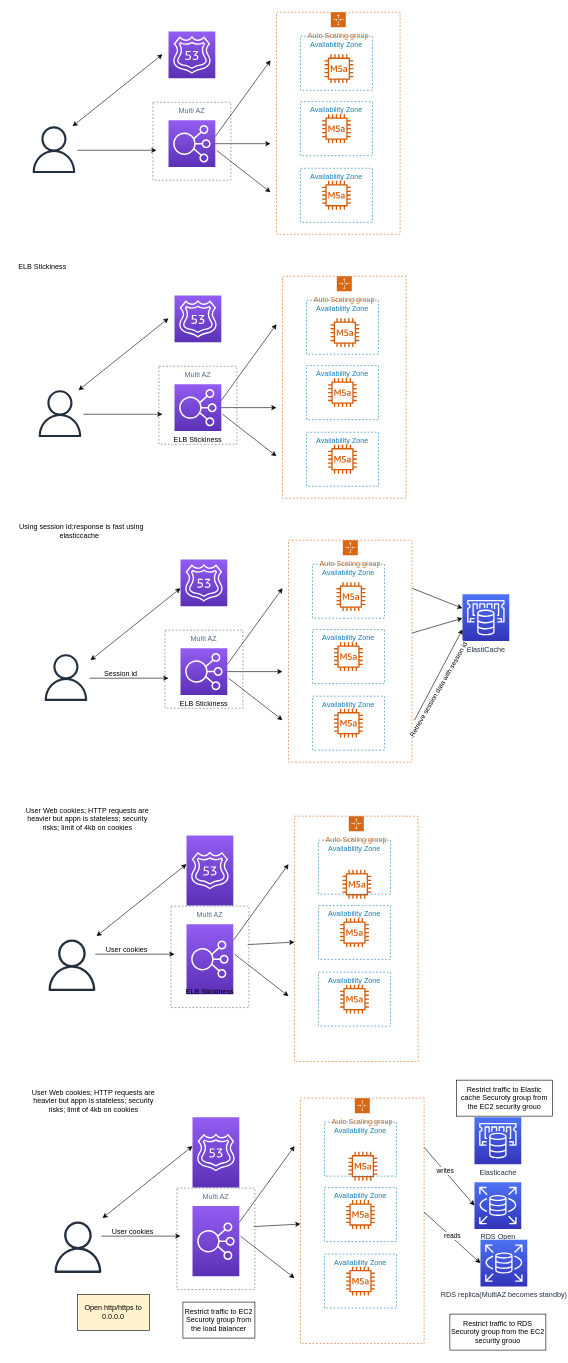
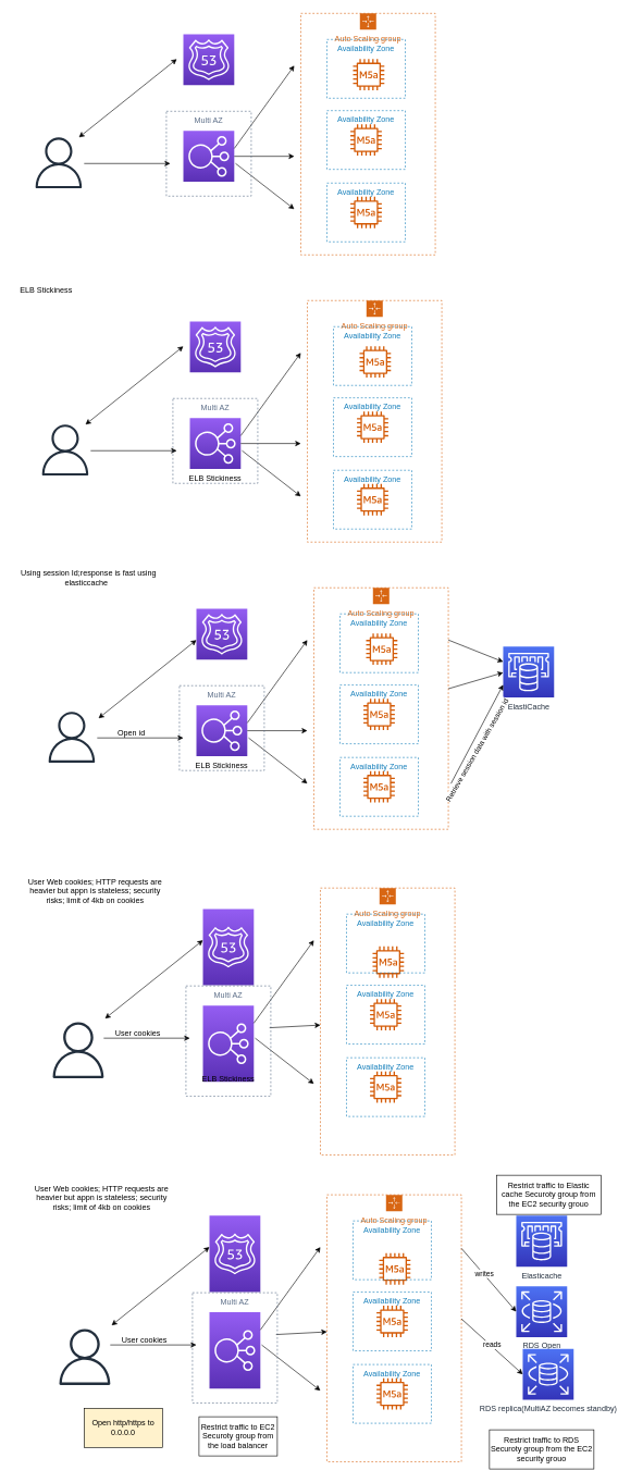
- <mxCell id="53" value="Session id" style="text;html=1;align=center;verticalAlign=middle;resizable=0;points=[];autosize=1;strokeColor=none;fillColor=none;" vertex="1" parent="1"><mxGeometry x="160" y="1108" width="80" height="30" as="geometry" /></mxCell>
+ <mxCell id="53" value="Open id" style="text;html=1;align=center;verticalAlign=middle;resizable=0;points=[];autosize=1;strokeColor=none;fillColor=none;" vertex="1" parent="1"><mxGeometry x="160" y="1108" width="80" height="30" as="geometry" /></mxCell>
